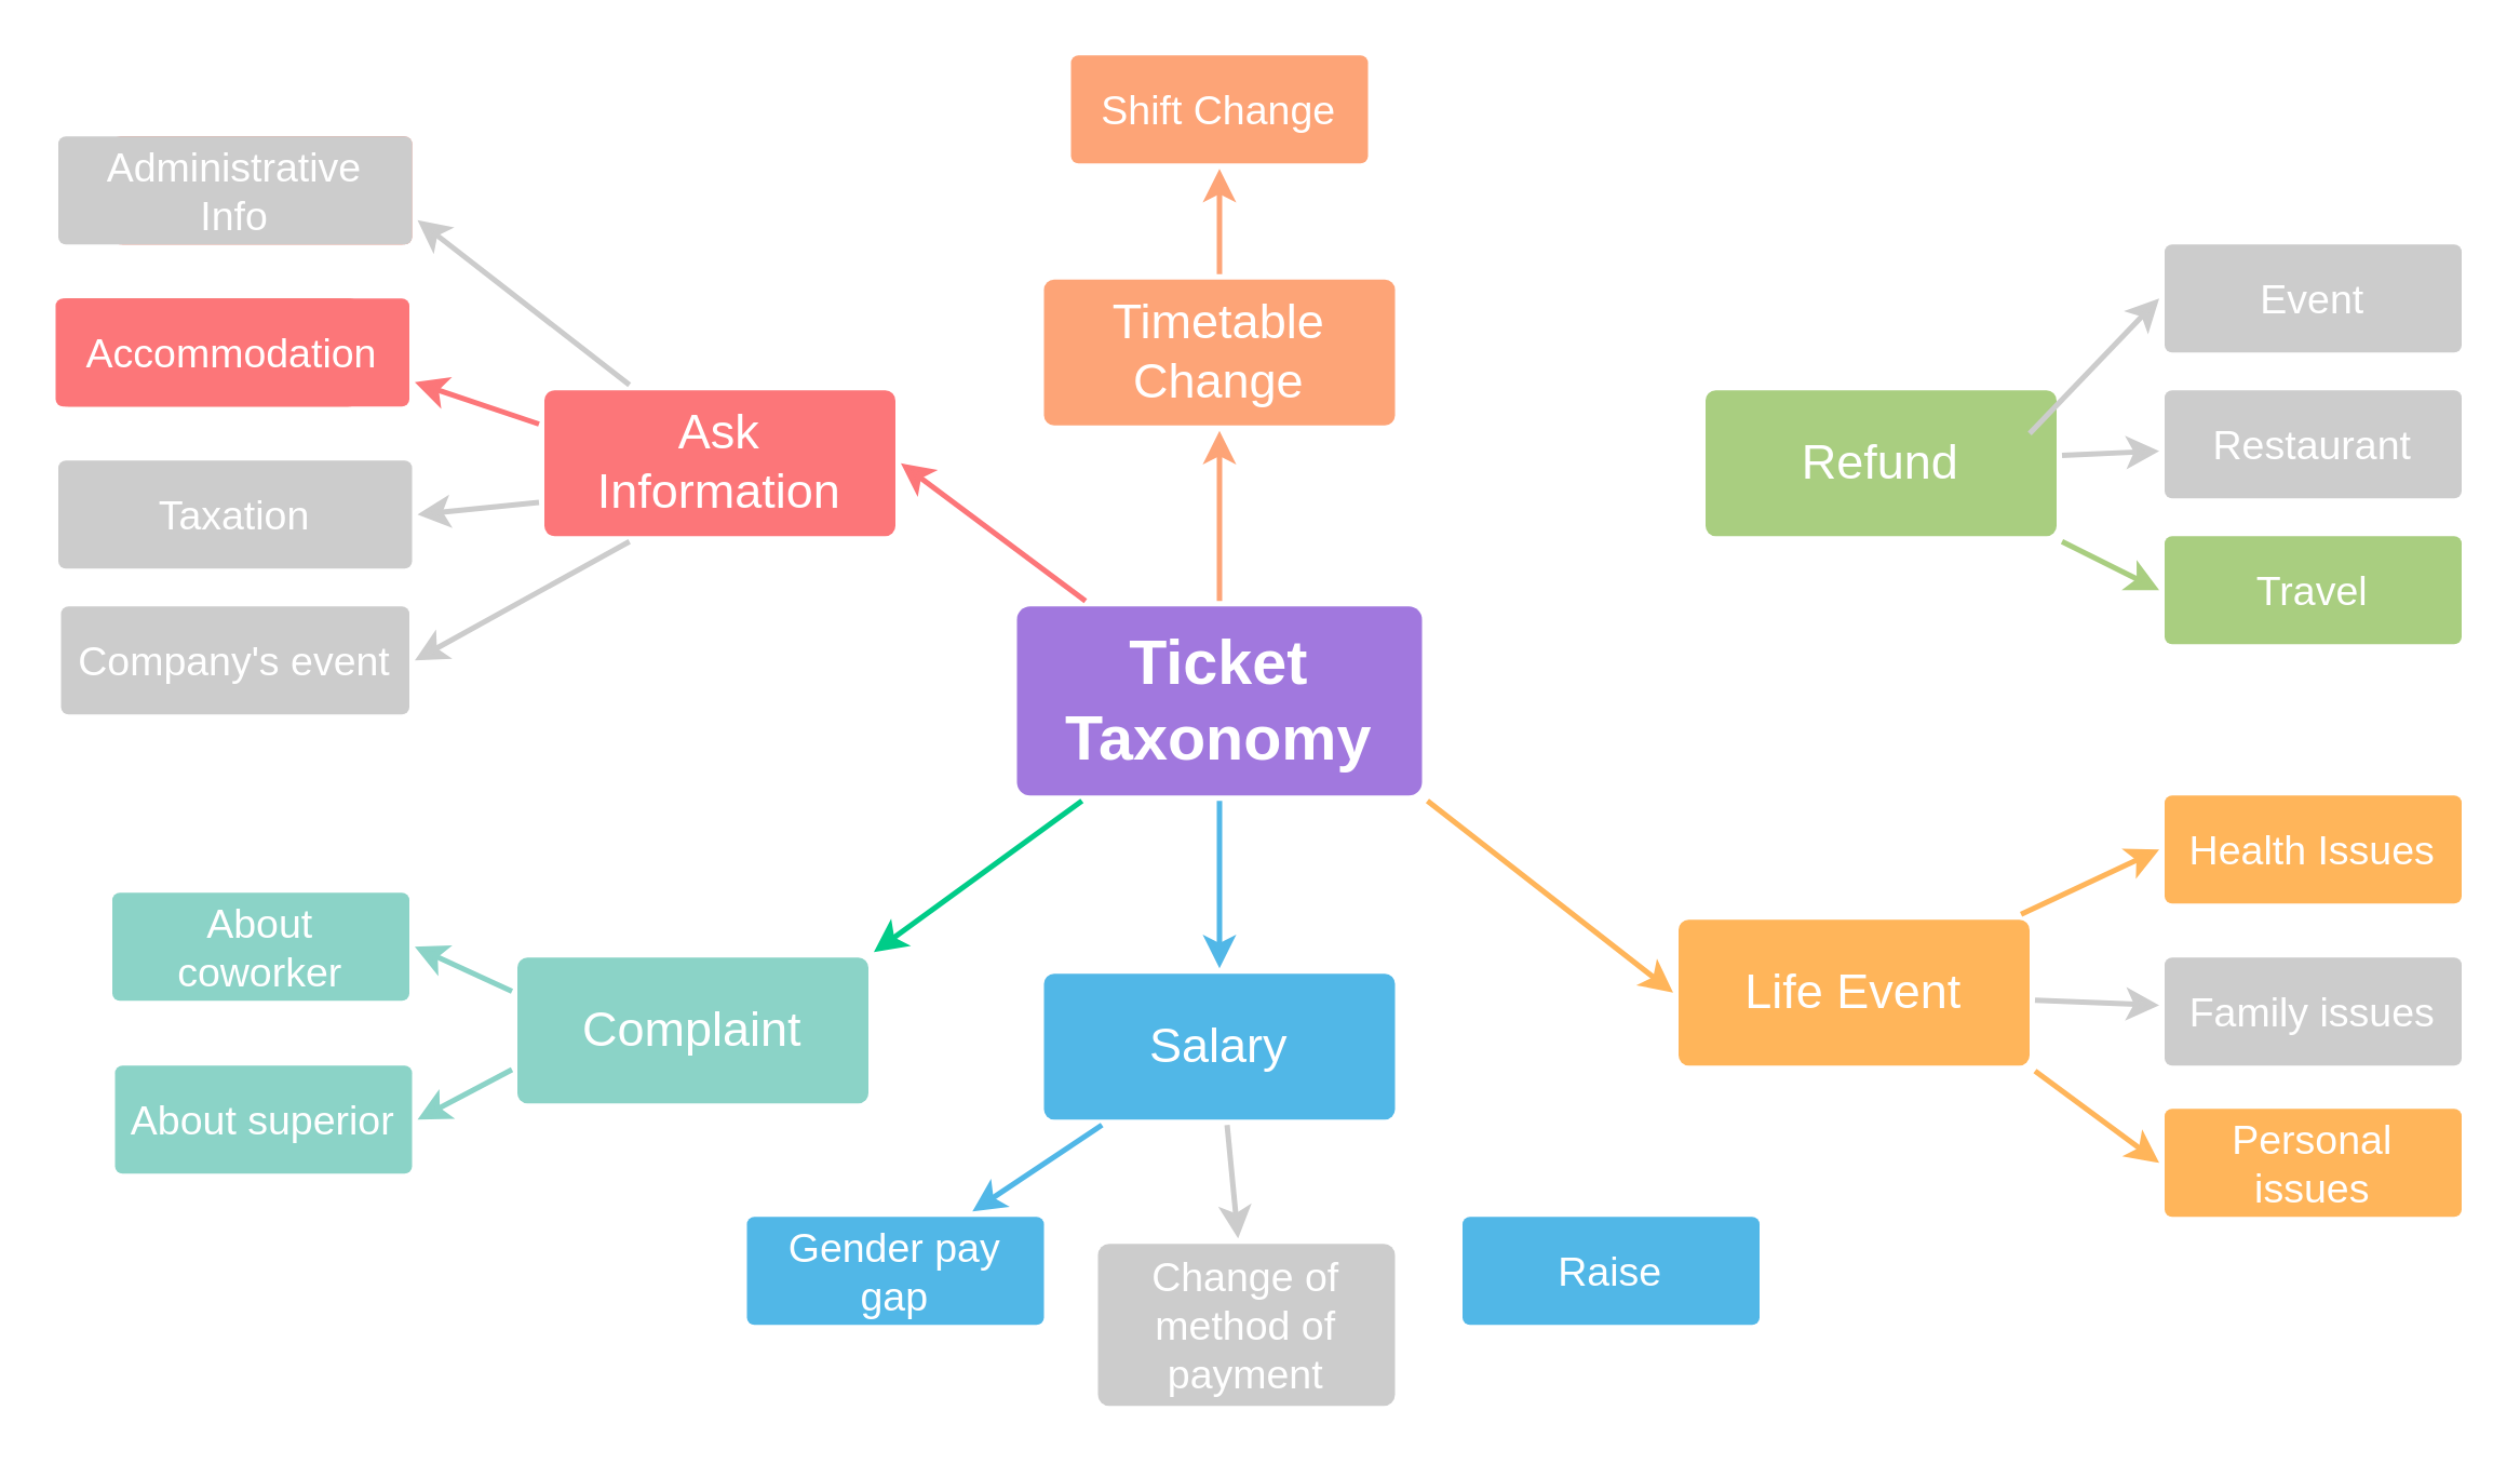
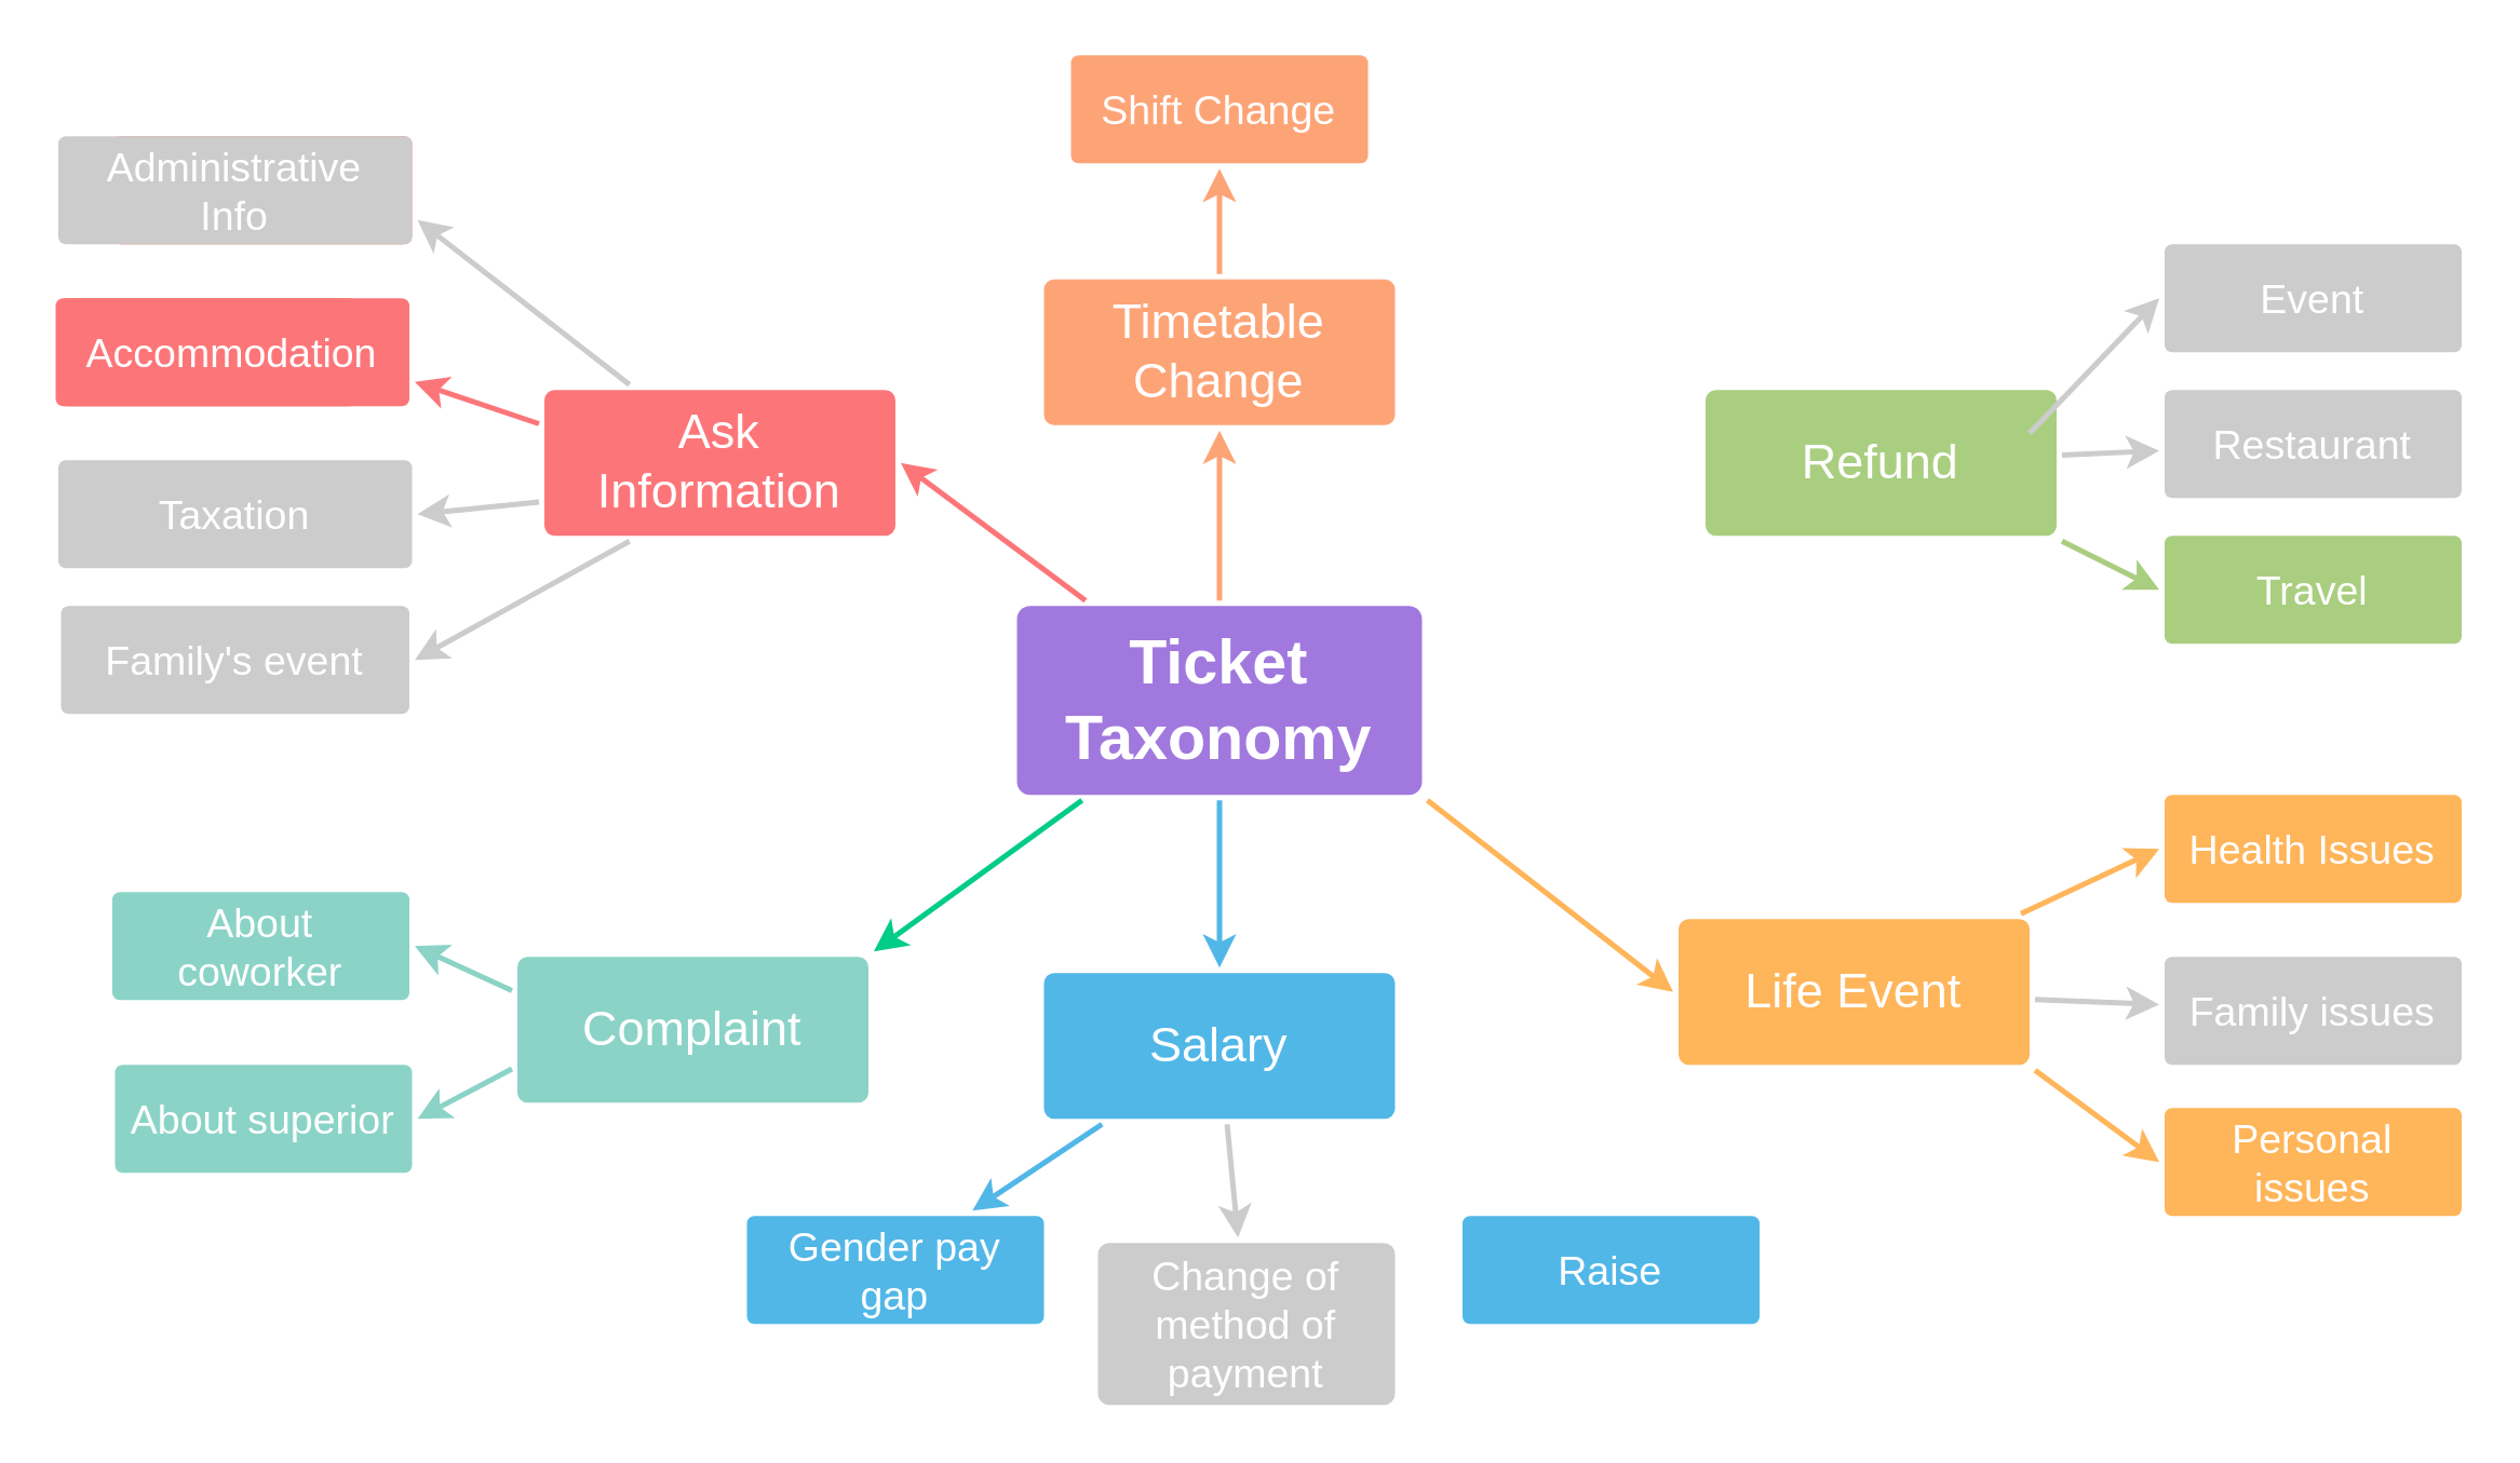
- <mxCell id="42" value="Company's event" style="rounded=1;whiteSpace=wrap;html=1;shadow=0;labelBackgroundColor=none;strokeColor=none;strokeWidth=3;fillColor=#CCCCCC;fontFamily=Helvetica;fontSize=15;fontColor=#FFFFFF;align=center;spacing=5;fontStyle=0;arcSize=7;perimeterSpacing=2;" parent="1" vertex="1"><mxGeometry x="22" y="224" width="129" height="40" as="geometry" /></mxCell>
+ <mxCell id="42" value="Family's event" style="rounded=1;whiteSpace=wrap;html=1;shadow=0;labelBackgroundColor=none;strokeColor=none;strokeWidth=3;fillColor=#CCCCCC;fontFamily=Helvetica;fontSize=15;fontColor=#FFFFFF;align=center;spacing=5;fontStyle=0;arcSize=7;perimeterSpacing=2;" parent="1" vertex="1"><mxGeometry x="22" y="224" width="129" height="40" as="geometry" /></mxCell>
